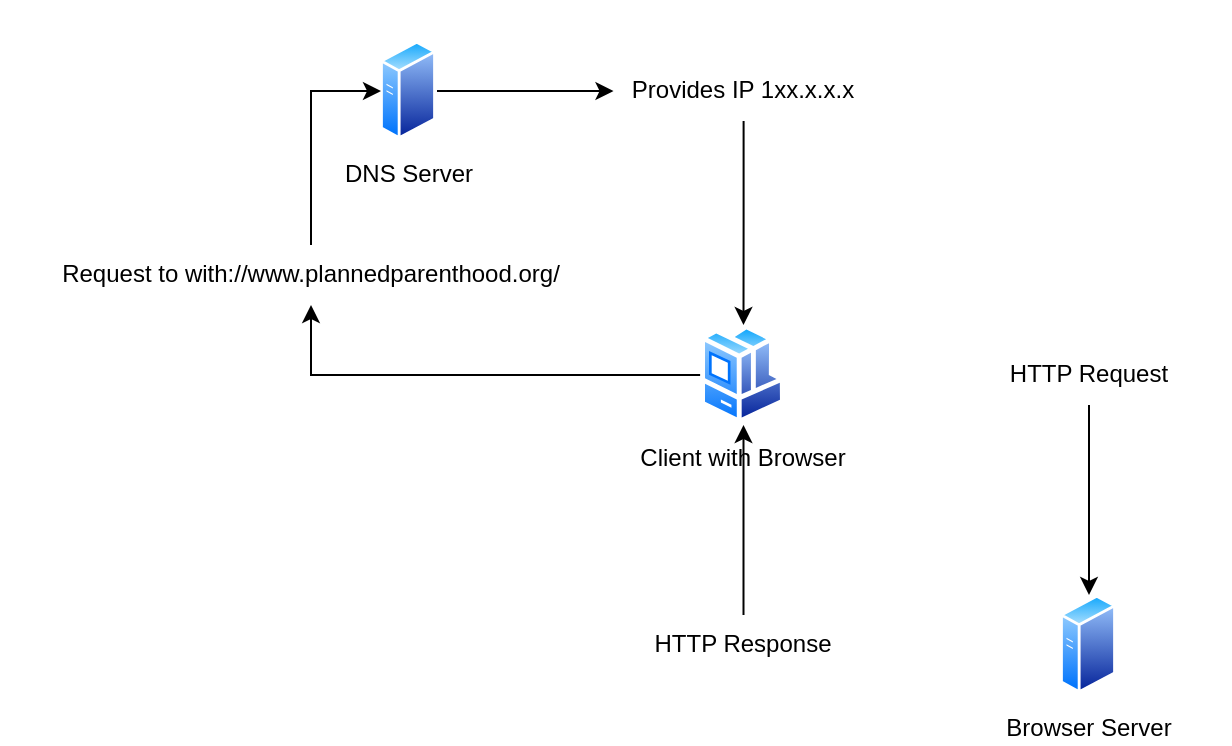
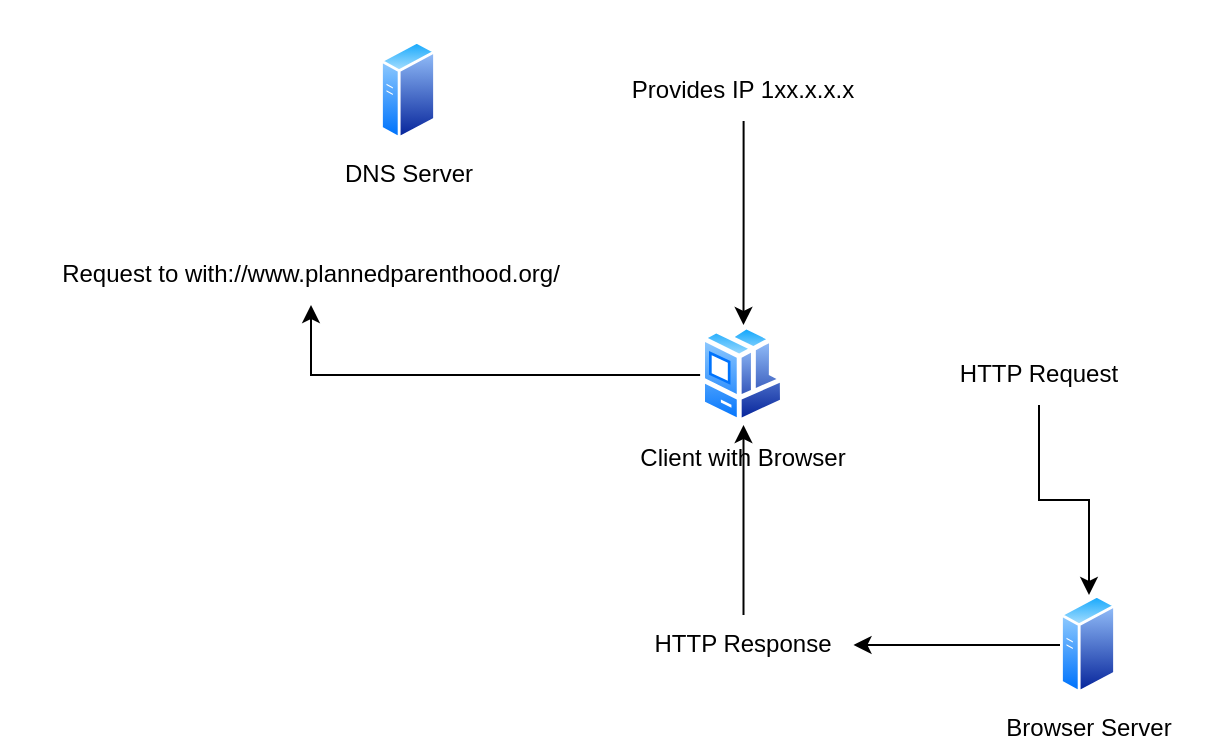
- <mxCell id="6" style="edgeStyle=orthogonalEdgeStyle;rounded=0;orthogonalLoop=1;jettySize=auto;html=1;" edge="1" parent="1" source="7" target="11"><mxGeometry relative="1" as="geometry" /></mxCell>
- <mxCell id="8" style="edgeStyle=orthogonalEdgeStyle;rounded=0;orthogonalLoop=1;jettySize=auto;html=1;entryX=0;entryY=0.5;entryDx=0;entryDy=0;" edge="1" parent="1" source="9" target="7"><mxGeometry relative="1" as="geometry" /></mxCell>
- <mxCell id="13" value="HTTP Request" style="text;html=1;align=center;verticalAlign=middle;resizable=0;points=[];autosize=1;strokeColor=none;fillColor=none;" vertex="1" parent="1"><mxGeometry x="494" y="172" width="100" height="30" as="geometry" /></mxCell>
+ <mxCell id="13" value="HTTP Request" style="text;html=1;align=center;verticalAlign=middle;resizable=0;points=[];autosize=1;strokeColor=none;fillColor=none;" vertex="1" parent="1"><mxGeometry x="469" y="172" width="100" height="30" as="geometry" /></mxCell>
+ <mxCell id="4" style="edgeStyle=orthogonalEdgeStyle;rounded=0;orthogonalLoop=1;jettySize=auto;html=1;" edge="1" parent="1" source="5" target="15"><mxGeometry relative="1" as="geometry" /></mxCell>
